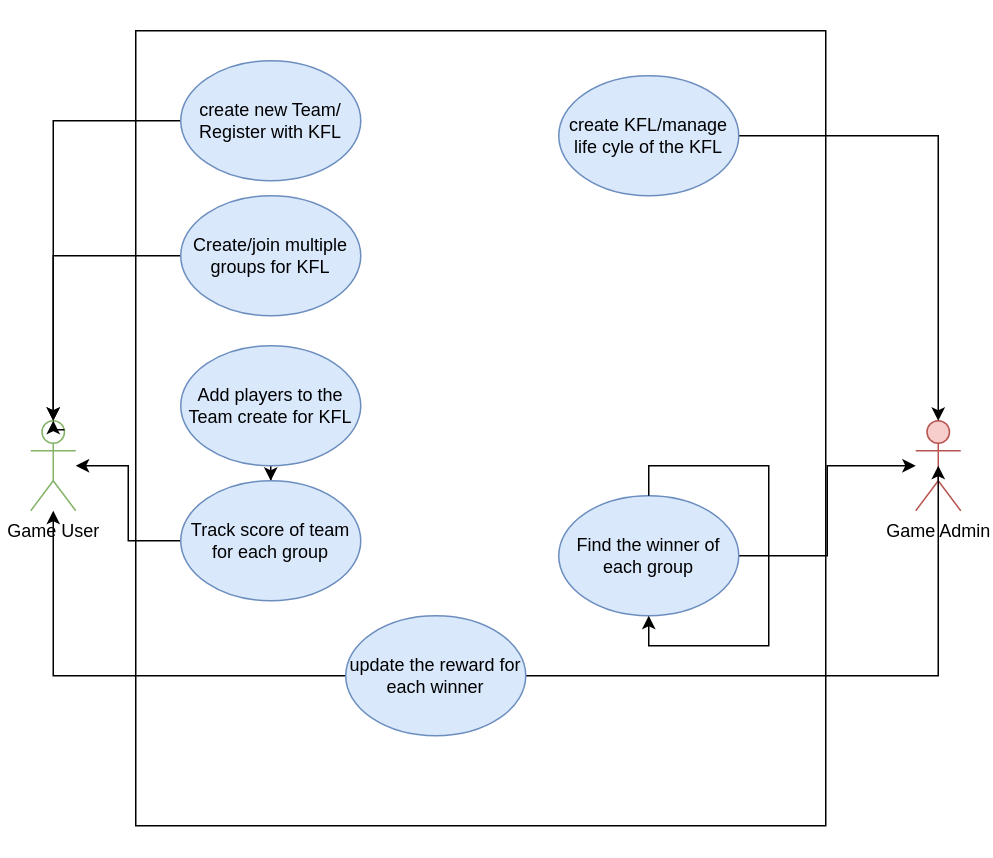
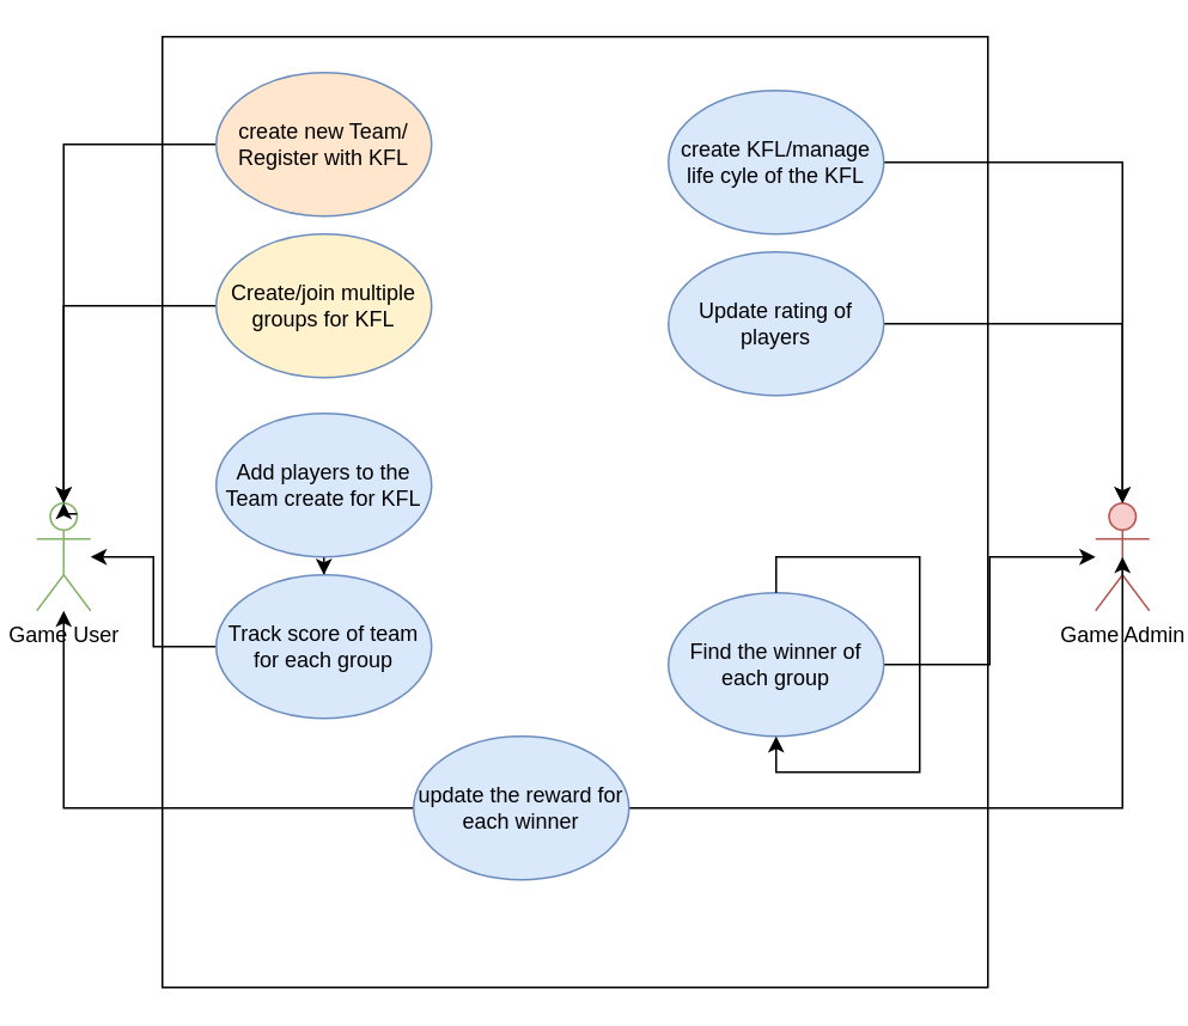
- <mxCell id="8" value="create new Team/ Register with KFL" style="ellipse;whiteSpace=wrap;html=1;fillColor=#dae8fc;strokeColor=#6c8ebf;" vertex="1" parent="1"><mxGeometry x="120" y="40" width="120" height="80" as="geometry" /></mxCell>
+ <mxCell id="8" value="create new Team/ Register with KFL" style="ellipse;whiteSpace=wrap;html=1;fillColor=#ffe6cc;strokeColor=#6c8ebf;" vertex="1" parent="1"><mxGeometry x="120" y="40" width="120" height="80" as="geometry" /></mxCell>
- <mxCell id="10" value="Create/join multiple groups for KFL" style="ellipse;whiteSpace=wrap;html=1;fillColor=#dae8fc;strokeColor=#6c8ebf;" vertex="1" parent="1"><mxGeometry x="120" y="130" width="120" height="80" as="geometry" /></mxCell>
+ <mxCell id="10" value="Create/join multiple groups for KFL" style="ellipse;whiteSpace=wrap;html=1;fillColor=#fff2cc;strokeColor=#6c8ebf;" vertex="1" parent="1"><mxGeometry x="120" y="130" width="120" height="80" as="geometry" /></mxCell>
+ <mxCell id="14" value="Update rating of players" style="ellipse;whiteSpace=wrap;html=1;fillColor=#dae8fc;strokeColor=#6c8ebf;" vertex="1" parent="1"><mxGeometry x="372" y="140" width="120" height="80" as="geometry" /></mxCell>
+ <mxCell id="13" style="edgeStyle=orthogonalEdgeStyle;rounded=0;orthogonalLoop=1;jettySize=auto;html=1;entryX=0.5;entryY=0;entryDx=0;entryDy=0;entryPerimeter=0;" edge="1" parent="1" source="14" target="4"><mxGeometry relative="1" as="geometry" /></mxCell>
